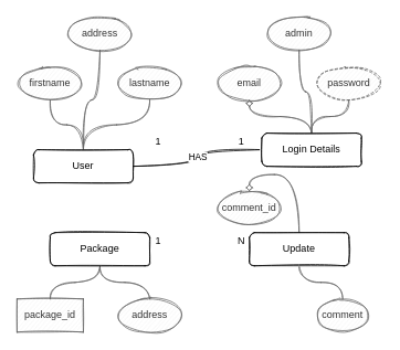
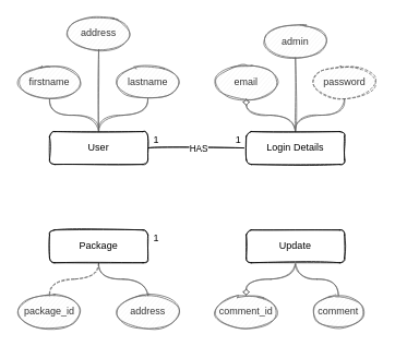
- <mxCell id="22" value="admin" style="ellipse;whiteSpace=wrap;html=1;align=center;rounded=1;sketch=1;fillColor=#f5f5f5;fontColor=#333333;strokeColor=#666666;" vertex="1" parent="1"><mxGeometry x="320" y="20" width="80" height="40" as="geometry" /></mxCell>
+ <mxCell id="22" value="admin" style="ellipse;whiteSpace=wrap;html=1;align=center;rounded=1;sketch=1;fillColor=#f5f5f5;fontColor=#333333;strokeColor=#666666;" vertex="1" parent="1"><mxGeometry x="320" y="30" width="80" height="40" as="geometry" /></mxCell>
- <mxCell id="12" value="Login Details" style="whiteSpace=wrap;html=1;align=center;rounded=1;sketch=1;" vertex="1" parent="1"><mxGeometry x="315" y="160" width="120" height="40" as="geometry" /></mxCell>
+ <mxCell id="12" value="Login Details" style="whiteSpace=wrap;html=1;align=center;rounded=1;sketch=1;" vertex="1" parent="1"><mxGeometry x="300" y="160" width="120" height="40" as="geometry" /></mxCell>
- <mxCell id="8" value="User" style="whiteSpace=wrap;html=1;align=center;rounded=1;sketch=1;" vertex="1" parent="1"><mxGeometry x="40" y="180" width="120" height="40" as="geometry" /></mxCell>
+ <mxCell id="8" value="User" style="whiteSpace=wrap;html=1;align=center;rounded=1;sketch=1;" vertex="1" parent="1"><mxGeometry x="60" y="160" width="120" height="40" as="geometry" /></mxCell>
- <mxCell id="31" value="comment_id" style="ellipse;whiteSpace=wrap;html=1;align=center;rounded=1;sketch=1;fillColor=#f5f5f5;fontColor=#333333;strokeColor=#666666;" vertex="1" parent="1"><mxGeometry x="260" y="230" width="80" height="40" as="geometry" /></mxCell>
+ <mxCell id="31" value="comment_id" style="ellipse;whiteSpace=wrap;html=1;align=center;rounded=1;sketch=1;fillColor=#f5f5f5;fontColor=#333333;strokeColor=#666666;" vertex="1" parent="1"><mxGeometry x="260" y="360" width="80" height="40" as="geometry" /></mxCell>
- <mxCell id="29" value="N" style="text;html=1;align=center;verticalAlign=middle;resizable=0;points=[];autosize=1;strokeColor=none;fillColor=none;" vertex="1" parent="1"><mxGeometry x="280" y="280" width="20" height="20" as="geometry" /></mxCell>
- <mxCell id="16" style="edgeStyle=orthogonalEdgeStyle;curved=1;rounded=1;sketch=1;orthogonalLoop=1;jettySize=auto;html=1;entryX=0.5;entryY=0;entryDx=0;entryDy=0;endArrow=none;endFill=0;fillColor=#f5f5f5;strokeColor=#666666;" edge="1" parent="1" source="18" target="23"><mxGeometry relative="1" as="geometry" /></mxCell>
+ <mxCell id="16" style="edgeStyle=orthogonalEdgeStyle;curved=1;rounded=1;sketch=1;orthogonalLoop=1;jettySize=auto;html=1;entryX=0.5;entryY=0;entryDx=0;entryDy=0;endArrow=none;endFill=0;fillColor=#f5f5f5;strokeColor=#666666;dashed=1;" edge="1" parent="1" source="18" target="23"><mxGeometry relative="1" as="geometry" /></mxCell>
- <mxCell id="23" value="package_id" style="whiteSpace=wrap;html=1;align=center;sketch=1;fillColor=#f5f5f5;fontColor=#333333;strokeColor=#666666;rounded=0;" vertex="1" parent="1"><mxGeometry x="20" y="360" width="80" height="40" as="geometry" /></mxCell>
+ <mxCell id="23" value="package_id" style="ellipse;whiteSpace=wrap;html=1;align=center;rounded=1;sketch=1;fillColor=#f5f5f5;fontColor=#333333;strokeColor=#666666;" vertex="1" parent="1"><mxGeometry x="20" y="360" width="80" height="40" as="geometry" /></mxCell>
